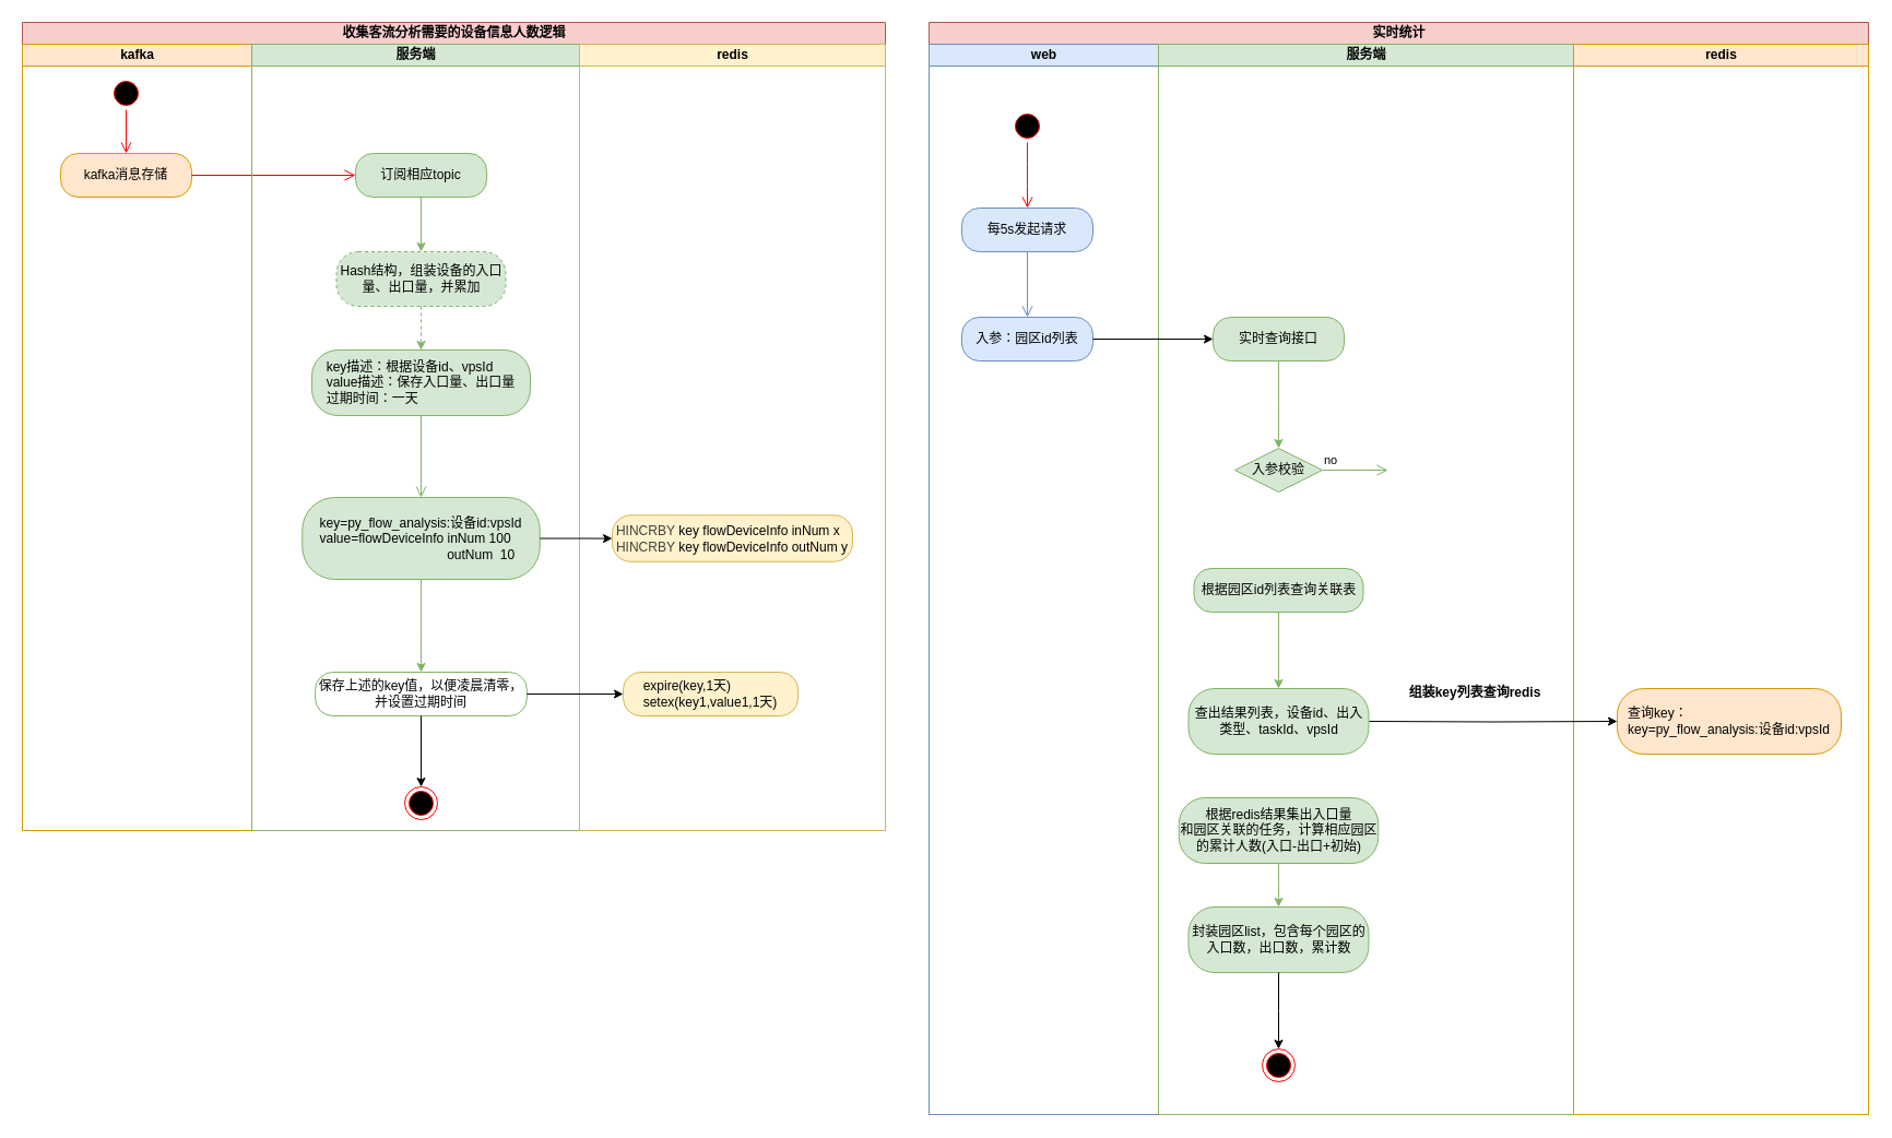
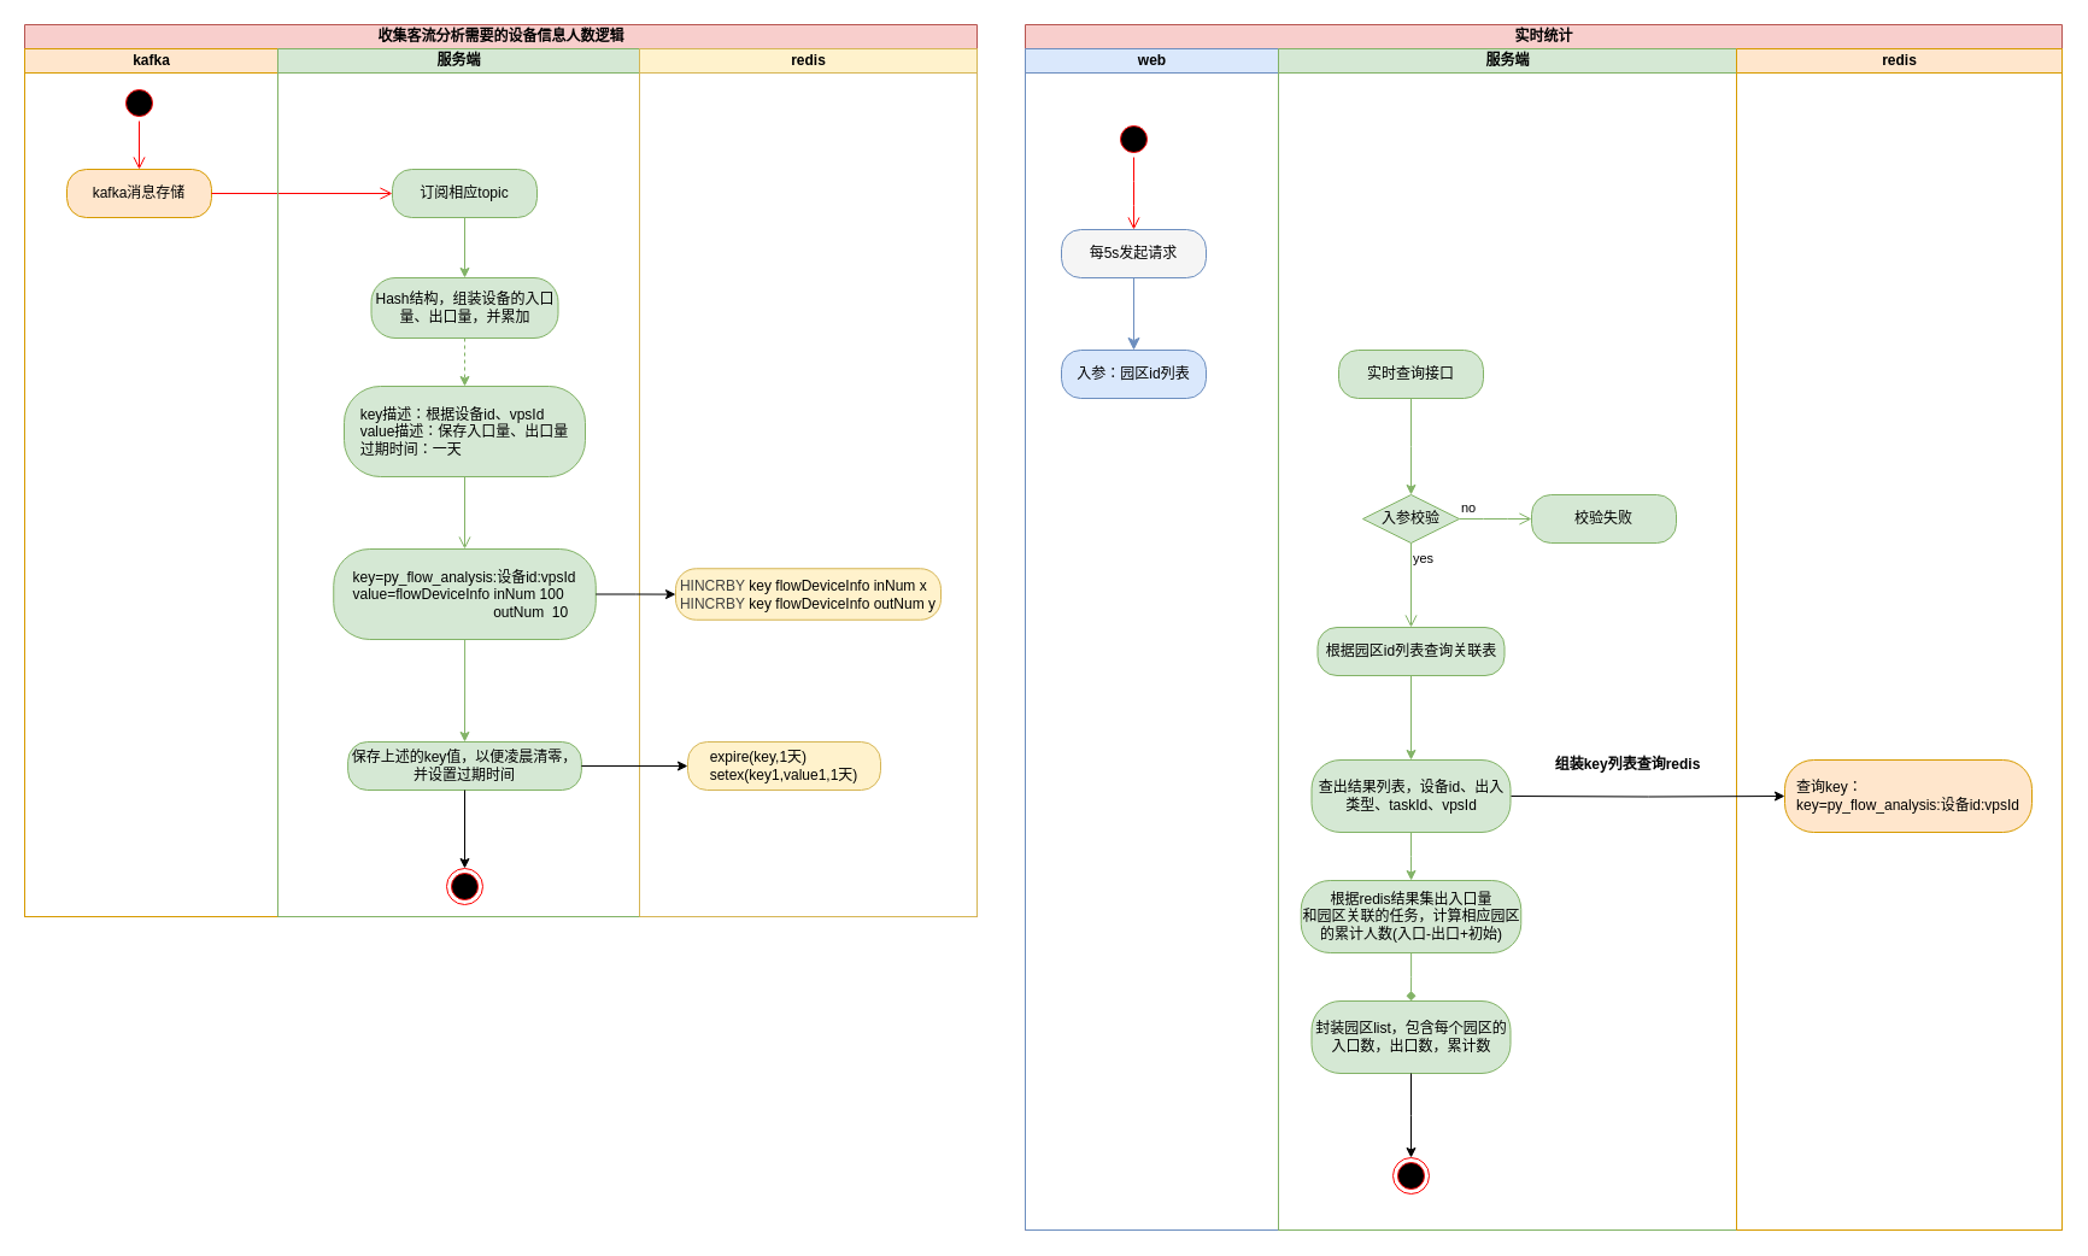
- <mxCell id="6" value="每5s发起请求" style="rounded=1;whiteSpace=wrap;html=1;arcSize=40;fillColor=#dae8fc;strokeColor=#6c8ebf;" parent="3" vertex="1"><mxGeometry x="30" y="150" width="120" height="40" as="geometry" /></mxCell>
+ <mxCell id="6" value="每5s发起请求" style="rounded=1;whiteSpace=wrap;html=1;arcSize=40;fillColor=#f5f5f5;strokeColor=#6c8ebf;" parent="3" vertex="1"><mxGeometry x="30" y="150" width="120" height="40" as="geometry" /></mxCell>
- <mxCell id="37" value="&lt;span style=&quot;text-align: left&quot;&gt;Hash结构，&lt;/span&gt;组装设备的入口量、出口量，并累加" style="rounded=1;whiteSpace=wrap;html=1;arcSize=40;fillColor=#d5e8d4;strokeColor=#82b366;dashed=1;" parent="32" vertex="1"><mxGeometry x="77.51" y="190" width="155" height="50" as="geometry" /></mxCell>
+ <mxCell id="37" value="&lt;span style=&quot;text-align: left&quot;&gt;Hash结构，&lt;/span&gt;组装设备的入口量、出口量，并累加" style="rounded=1;whiteSpace=wrap;html=1;arcSize=40;fillColor=#d5e8d4;strokeColor=#82b366;" parent="32" vertex="1"><mxGeometry x="77.51" y="190" width="155" height="50" as="geometry" /></mxCell>
- <mxCell id="8" value="" style="edgeStyle=orthogonalEdgeStyle;html=1;verticalAlign=bottom;endArrow=open;endSize=8;strokeColor=#6c8ebf;fillColor=#dae8fc;" parent="3" source="6" target="7" edge="1"><mxGeometry relative="1" as="geometry"><mxPoint x="70" y="270" as="targetPoint" /></mxGeometry></mxCell>
+ <mxCell id="8" value="" style="edgeStyle=orthogonalEdgeStyle;html=1;verticalAlign=bottom;endArrow=classic;endSize=8;strokeColor=#6c8ebf;fillColor=#dae8fc;" parent="3" source="6" target="7" edge="1"><mxGeometry relative="1" as="geometry"><mxPoint x="70" y="270" as="targetPoint" /></mxGeometry></mxCell>
- <mxCell id="23" value="" style="edgeStyle=orthogonalEdgeStyle;rounded=0;orthogonalLoop=1;jettySize=auto;html=1;" parent="2" source="7" target="10" edge="1"><mxGeometry relative="1" as="geometry" /></mxCell>
- <mxCell id="35" value="&lt;div style=&quot;text-align: left&quot;&gt;key描述：根据设备id、vpsId&lt;/div&gt;&lt;span&gt;&lt;div style=&quot;text-align: left&quot;&gt;value描述：保存入口量、出口量&lt;/div&gt;&lt;div style=&quot;text-align: left&quot;&gt;过期时间：一天&lt;/div&gt;&lt;/span&gt;" style="rounded=1;whiteSpace=wrap;html=1;arcSize=40;fillColor=#d5e8d4;strokeColor=#82b366;" parent="32" vertex="1"><mxGeometry x="55" y="280" width="200" height="60" as="geometry" /></mxCell>
+ <mxCell id="35" value="&lt;div style=&quot;text-align: left&quot;&gt;key描述：根据设备id、vpsId&lt;/div&gt;&lt;span&gt;&lt;div style=&quot;text-align: left&quot;&gt;value描述：保存入口量、出口量&lt;/div&gt;&lt;div style=&quot;text-align: left&quot;&gt;过期时间：一天&lt;/div&gt;&lt;/span&gt;" style="rounded=1;whiteSpace=wrap;html=1;arcSize=40;fillColor=#d5e8d4;strokeColor=#82b366;" parent="32" vertex="1"><mxGeometry x="55" y="280" width="200" height="75" as="geometry" /></mxCell>
+ <mxCell id="14" value="校验失败" style="rounded=1;whiteSpace=wrap;html=1;arcSize=40;fillColor=#d5e8d4;strokeColor=#82b366;" parent="9" vertex="1"><mxGeometry x="210" y="370" width="120" height="40" as="geometry" /></mxCell>
+ <mxCell id="13" value="yes" style="edgeStyle=orthogonalEdgeStyle;html=1;align=left;verticalAlign=top;endArrow=open;endSize=8;strokeColor=#82b366;entryX=0.5;entryY=0;entryDx=0;entryDy=0;fillColor=#d5e8d4;" parent="9" source="11" target="15" edge="1"><mxGeometry x="-1" relative="1" as="geometry"><mxPoint x="110" y="470" as="targetPoint" /></mxGeometry></mxCell>
- <mxCell id="40" value="&lt;div&gt;保存上述的key值，以便凌晨清零，并设置过期时间&lt;/div&gt;" style="rounded=1;whiteSpace=wrap;html=1;arcSize=40;fillColor=#ffffff;strokeColor=#82b366;align=center;" parent="32" vertex="1"><mxGeometry x="58.13" y="575" width="193.75" height="40" as="geometry" /></mxCell>
+ <mxCell id="40" value="&lt;div&gt;保存上述的key值，以便凌晨清零，并设置过期时间&lt;/div&gt;" style="rounded=1;whiteSpace=wrap;html=1;arcSize=40;fillColor=#d5e8d4;strokeColor=#82b366;align=center;" parent="32" vertex="1"><mxGeometry x="58.13" y="575" width="193.75" height="40" as="geometry" /></mxCell>
+ <mxCell id="51" value="" style="edgeStyle=orthogonalEdgeStyle;rounded=0;orthogonalLoop=1;jettySize=auto;html=1;fillColor=#d5e8d4;strokeColor=#82b366;" parent="1" source="16" target="50" edge="1"><mxGeometry relative="1" as="geometry" /></mxCell>
- <mxCell id="49" value="" style="edgeStyle=orthogonalEdgeStyle;rounded=0;orthogonalLoop=1;jettySize=auto;html=1;fillColor=#d5e8d4;strokeColor=#82b366;" parent="1" source="50" target="19" edge="1"><mxGeometry relative="1" as="geometry" /></mxCell>
+ <mxCell id="49" value="" style="edgeStyle=orthogonalEdgeStyle;rounded=0;orthogonalLoop=1;jettySize=auto;html=1;fillColor=#d5e8d4;strokeColor=#82b366;endArrow=diamond;" parent="1" source="50" target="19" edge="1"><mxGeometry relative="1" as="geometry" /></mxCell>
